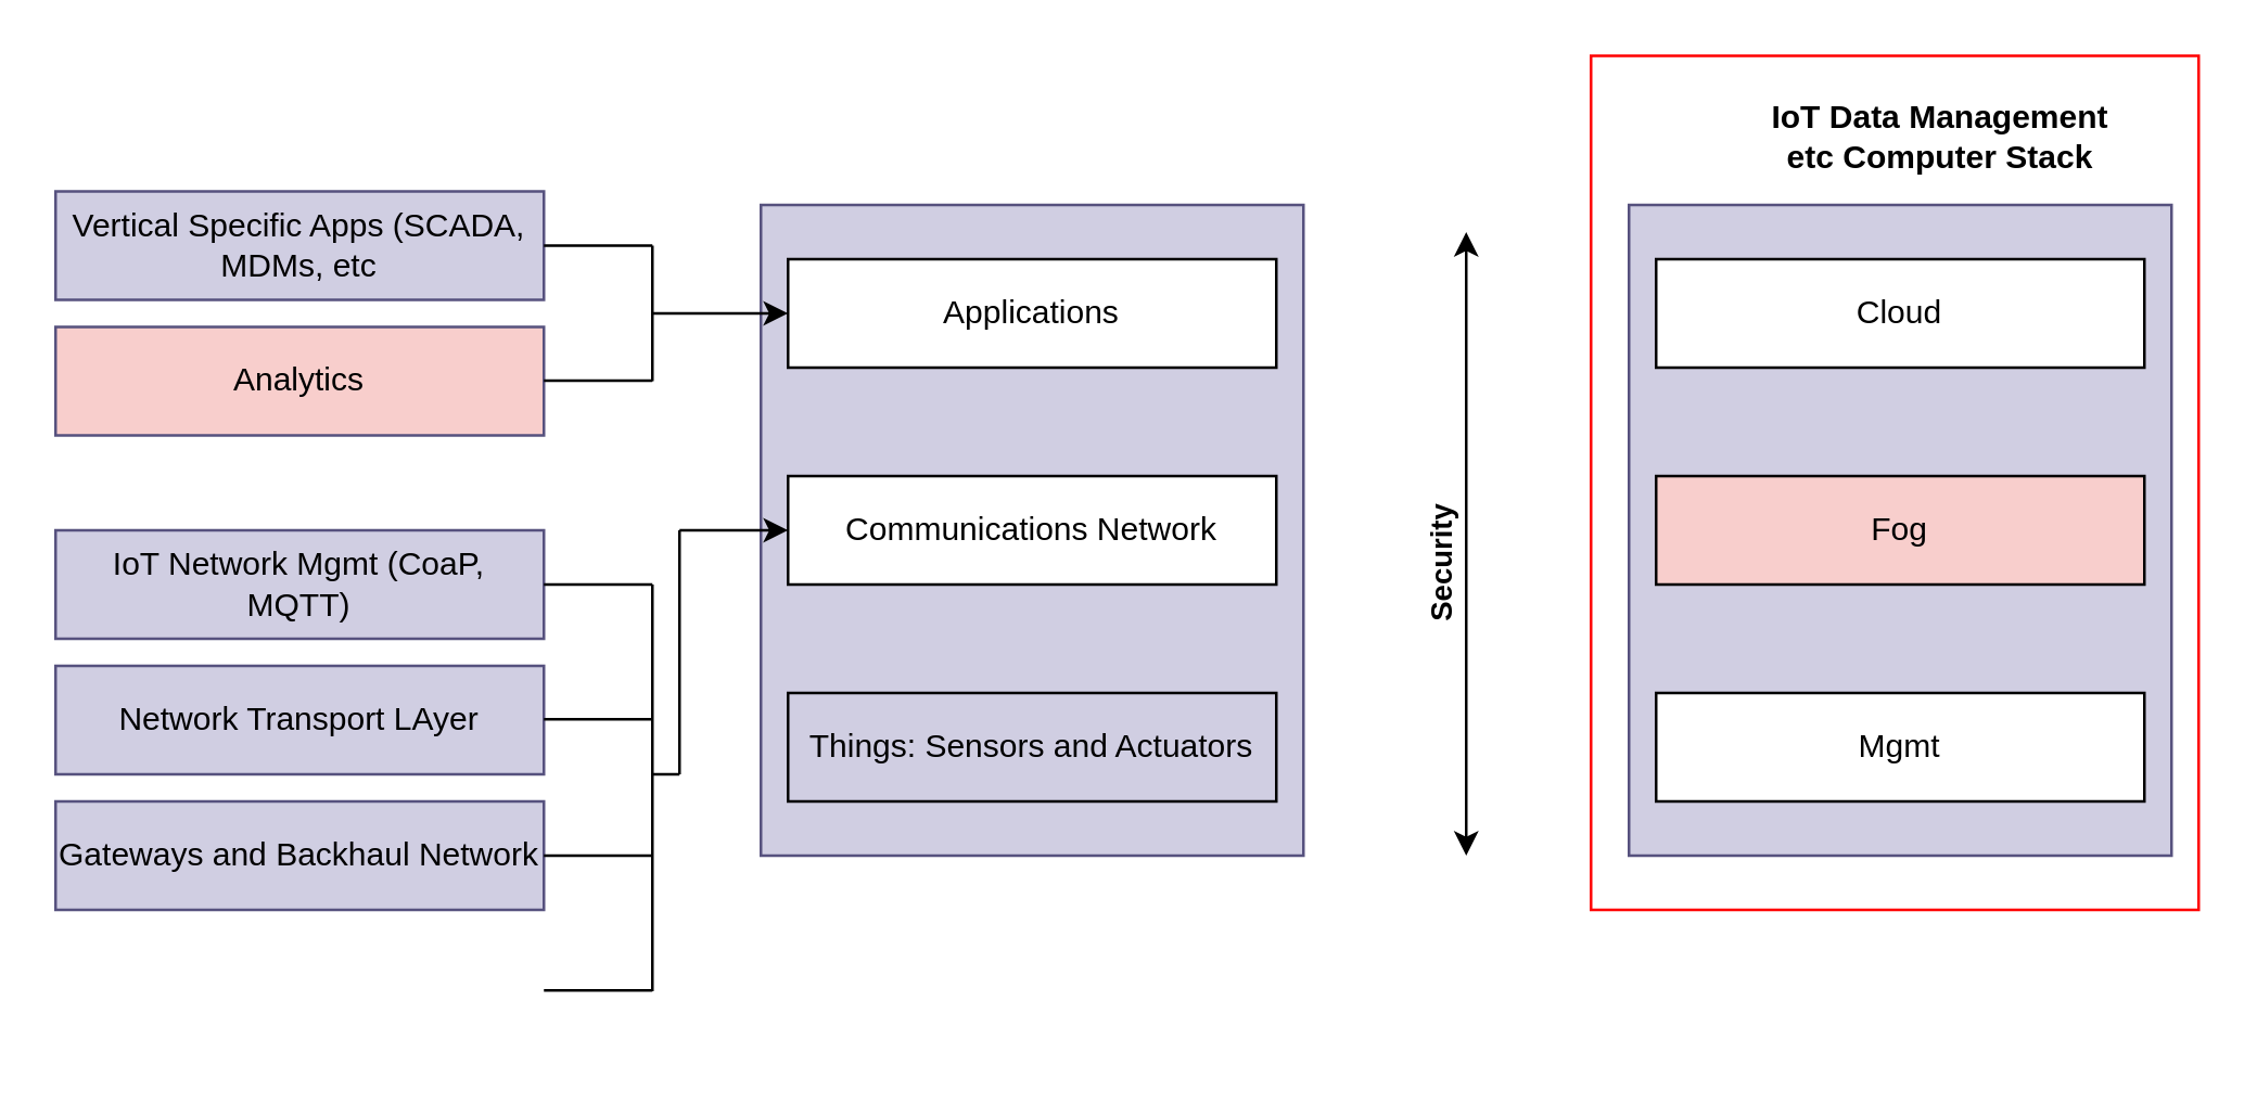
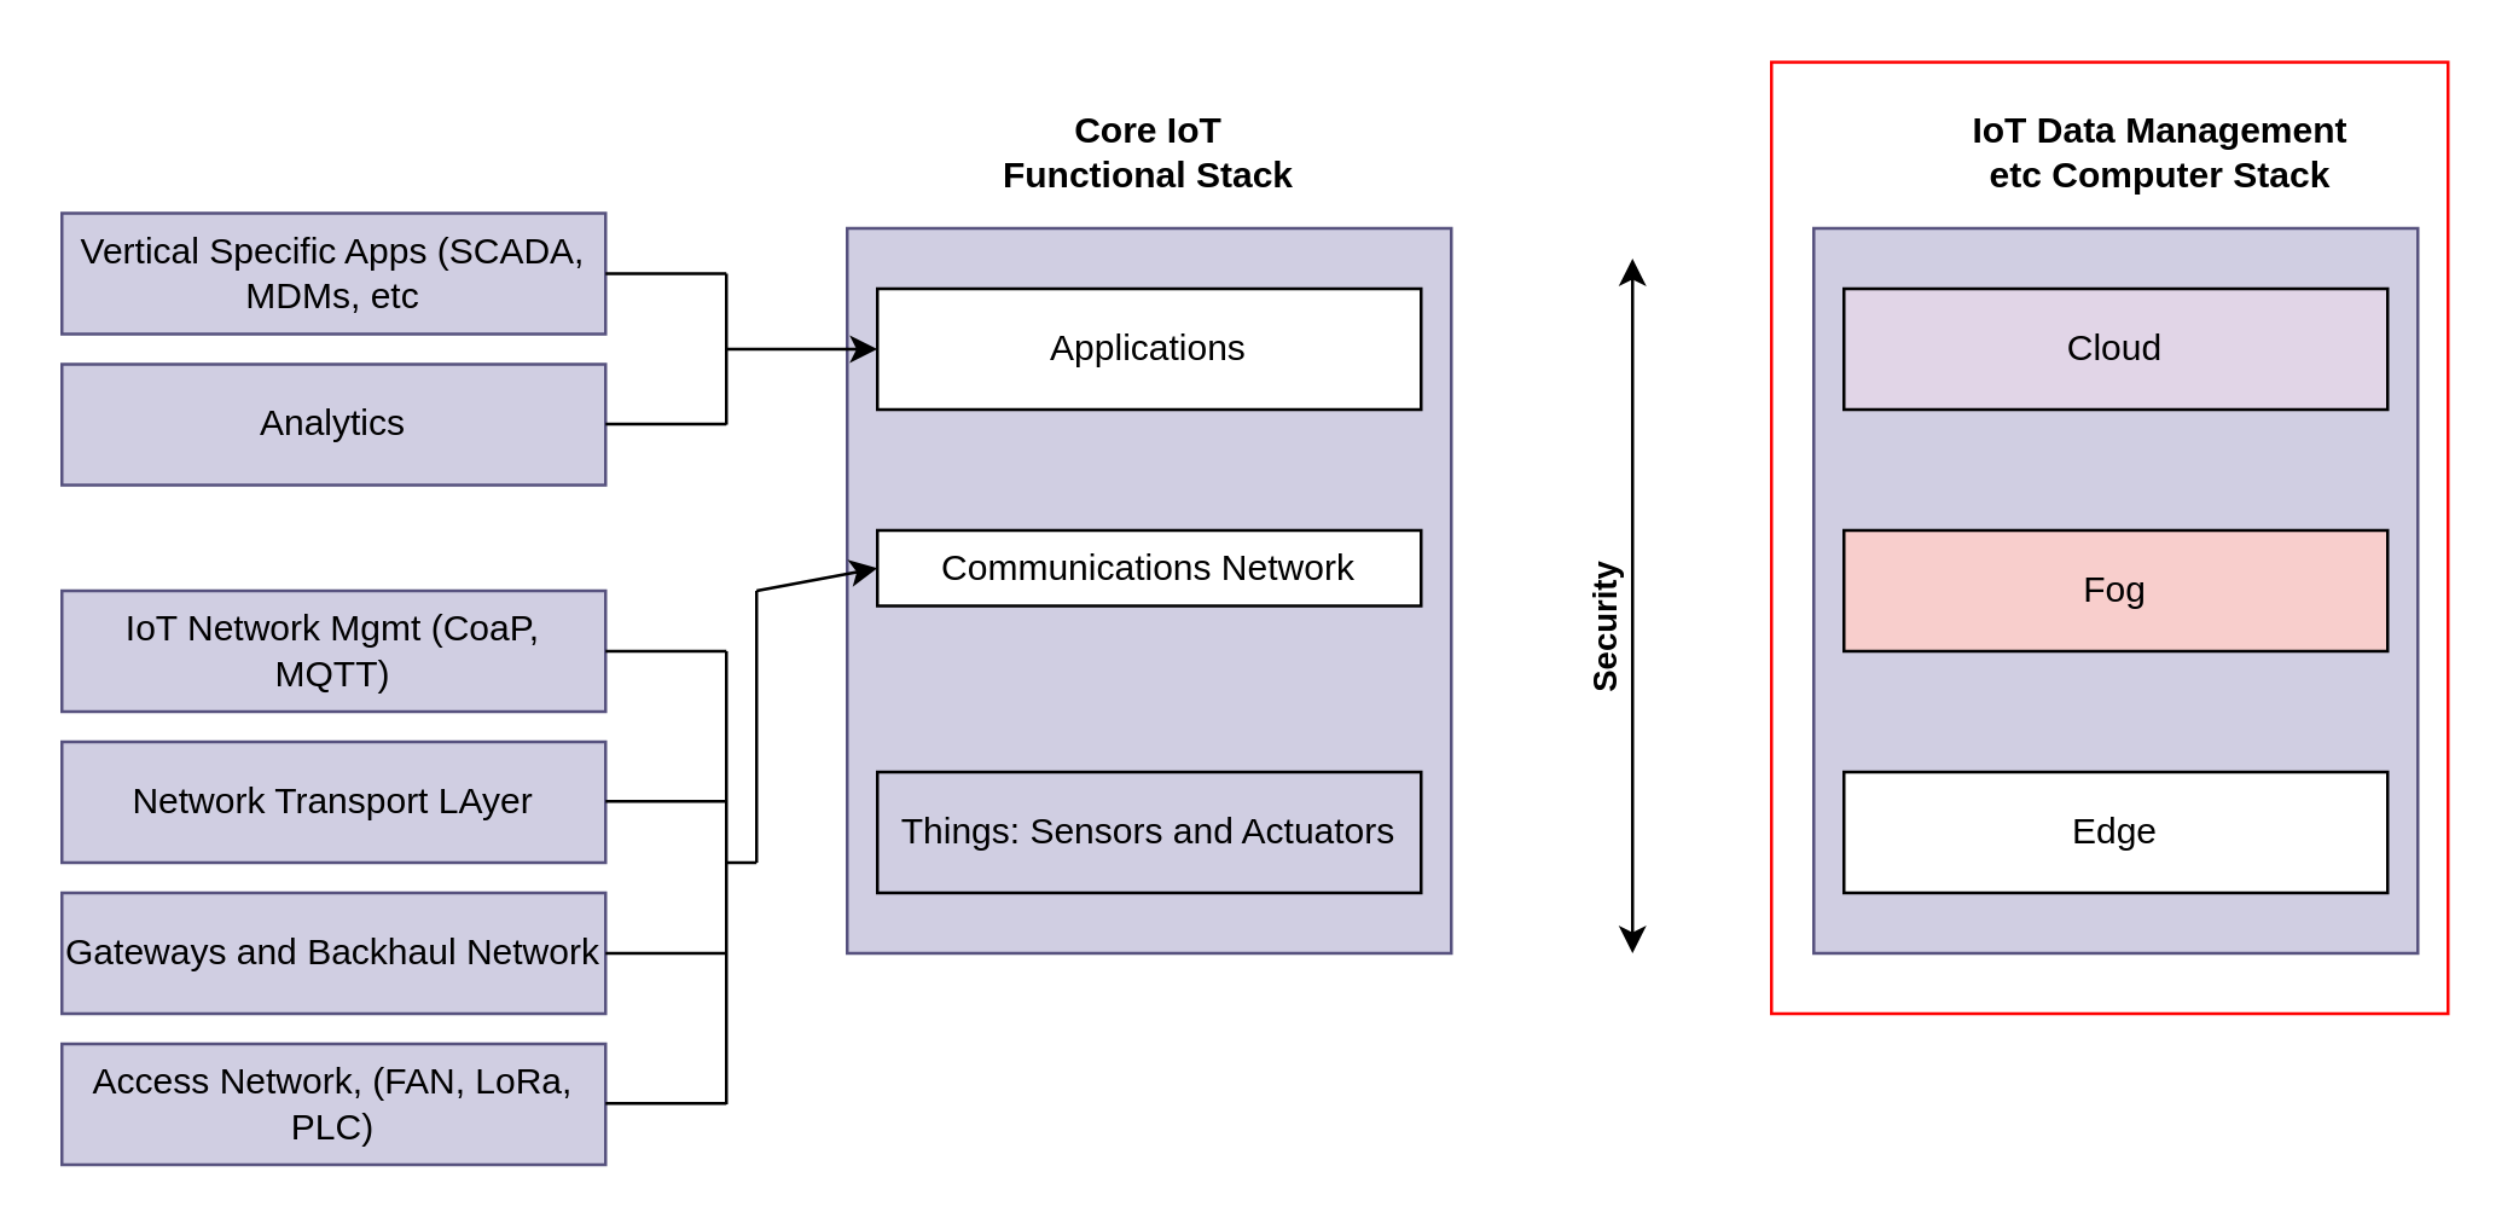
+ <mxCell id="12" value="&lt;b style=&quot;background-color: rgb(255, 255, 255);&quot;&gt;Core IoT&lt;br&gt;Functional Stack&lt;/b&gt;" style="text;html=1;strokeColor=none;fillColor=none;align=center;verticalAlign=middle;whiteSpace=wrap;rounded=0;" parent="2" vertex="1"><mxGeometry x="310" width="100" height="30" as="geometry" /></mxCell>
- <mxCell id="9" value="Cloud" style="rounded=0;whiteSpace=wrap;html=1;" parent="2" vertex="1"><mxGeometry x="590" y="60" width="180" height="40" as="geometry" /></mxCell>
+ <mxCell id="9" value="Cloud" style="rounded=0;whiteSpace=wrap;html=1;fillColor=#e1d5e7;" parent="2" vertex="1"><mxGeometry x="590" y="60" width="180" height="40" as="geometry" /></mxCell>
- <mxCell id="17" value="Analytics" style="rounded=0;whiteSpace=wrap;html=1;fillColor=#f8cecc;strokeColor=#56517e;" parent="2" vertex="1"><mxGeometry y="85" width="180" height="40" as="geometry" /></mxCell>
+ <mxCell id="17" value="Analytics" style="rounded=0;whiteSpace=wrap;html=1;fillColor=#d0cee2;strokeColor=#56517e;" parent="2" vertex="1"><mxGeometry y="85" width="180" height="40" as="geometry" /></mxCell>
- <mxCell id="6" value="Communications Network" style="rounded=0;whiteSpace=wrap;html=1;" parent="2" vertex="1"><mxGeometry x="270" y="140" width="180" height="40" as="geometry" /></mxCell>
+ <mxCell id="6" value="Communications Network" style="rounded=0;whiteSpace=wrap;html=1;" parent="2" vertex="1"><mxGeometry x="270" y="140" width="180" height="25" as="geometry" /></mxCell>
- <mxCell id="11" value="Mgmt" style="rounded=0;whiteSpace=wrap;html=1;" parent="2" vertex="1"><mxGeometry x="590" y="220" width="180" height="40" as="geometry" /></mxCell>
+ <mxCell id="11" value="Edge" style="rounded=0;whiteSpace=wrap;html=1;" parent="2" vertex="1"><mxGeometry x="590" y="220" width="180" height="40" as="geometry" /></mxCell>
+ <mxCell id="22" value="Access Network, (FAN, LoRa, PLC)" style="rounded=0;whiteSpace=wrap;html=1;fillColor=#d0cee2;strokeColor=#56517e;" parent="2" vertex="1"><mxGeometry y="310" width="180" height="40" as="geometry" /></mxCell>
